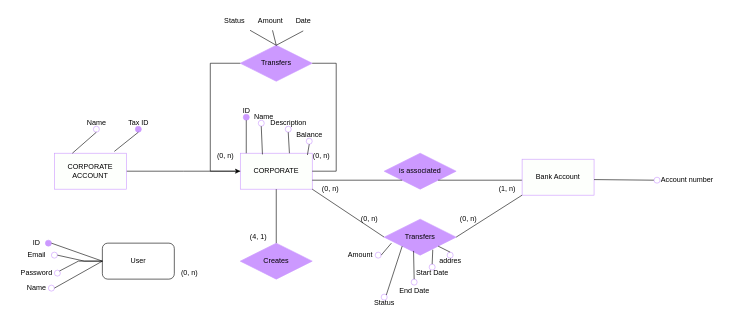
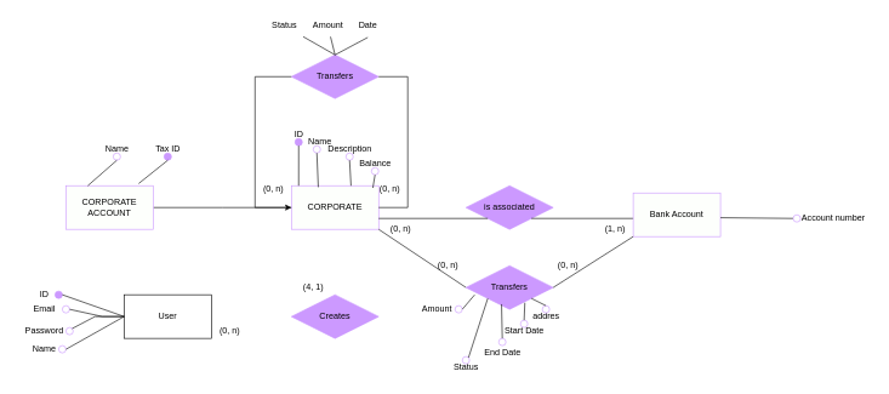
- <mxCell id="17" value="" style="endArrow=none;html=1;rounded=0;exitX=0.5;exitY=0;exitDx=0;exitDy=0;entryX=0.5;entryY=1;entryDx=0;entryDy=0;" edge="1" parent="1" source="15" target="16"><mxGeometry width="50" height="50" relative="1" as="geometry"><mxPoint x="540" y="325" as="sourcePoint" /><mxPoint x="590" y="275" as="targetPoint" /></mxGeometry></mxCell>
- <mxCell id="2" value="User" style="whiteSpace=wrap;html=1;rounded=1;" vertex="1" parent="1"><mxGeometry x="170" y="405" width="120" height="60" as="geometry" /></mxCell>
+ <mxCell id="2" value="User" style="rounded=0;whiteSpace=wrap;html=1;" vertex="1" parent="1"><mxGeometry x="170" y="405" width="120" height="60" as="geometry" /></mxCell>
